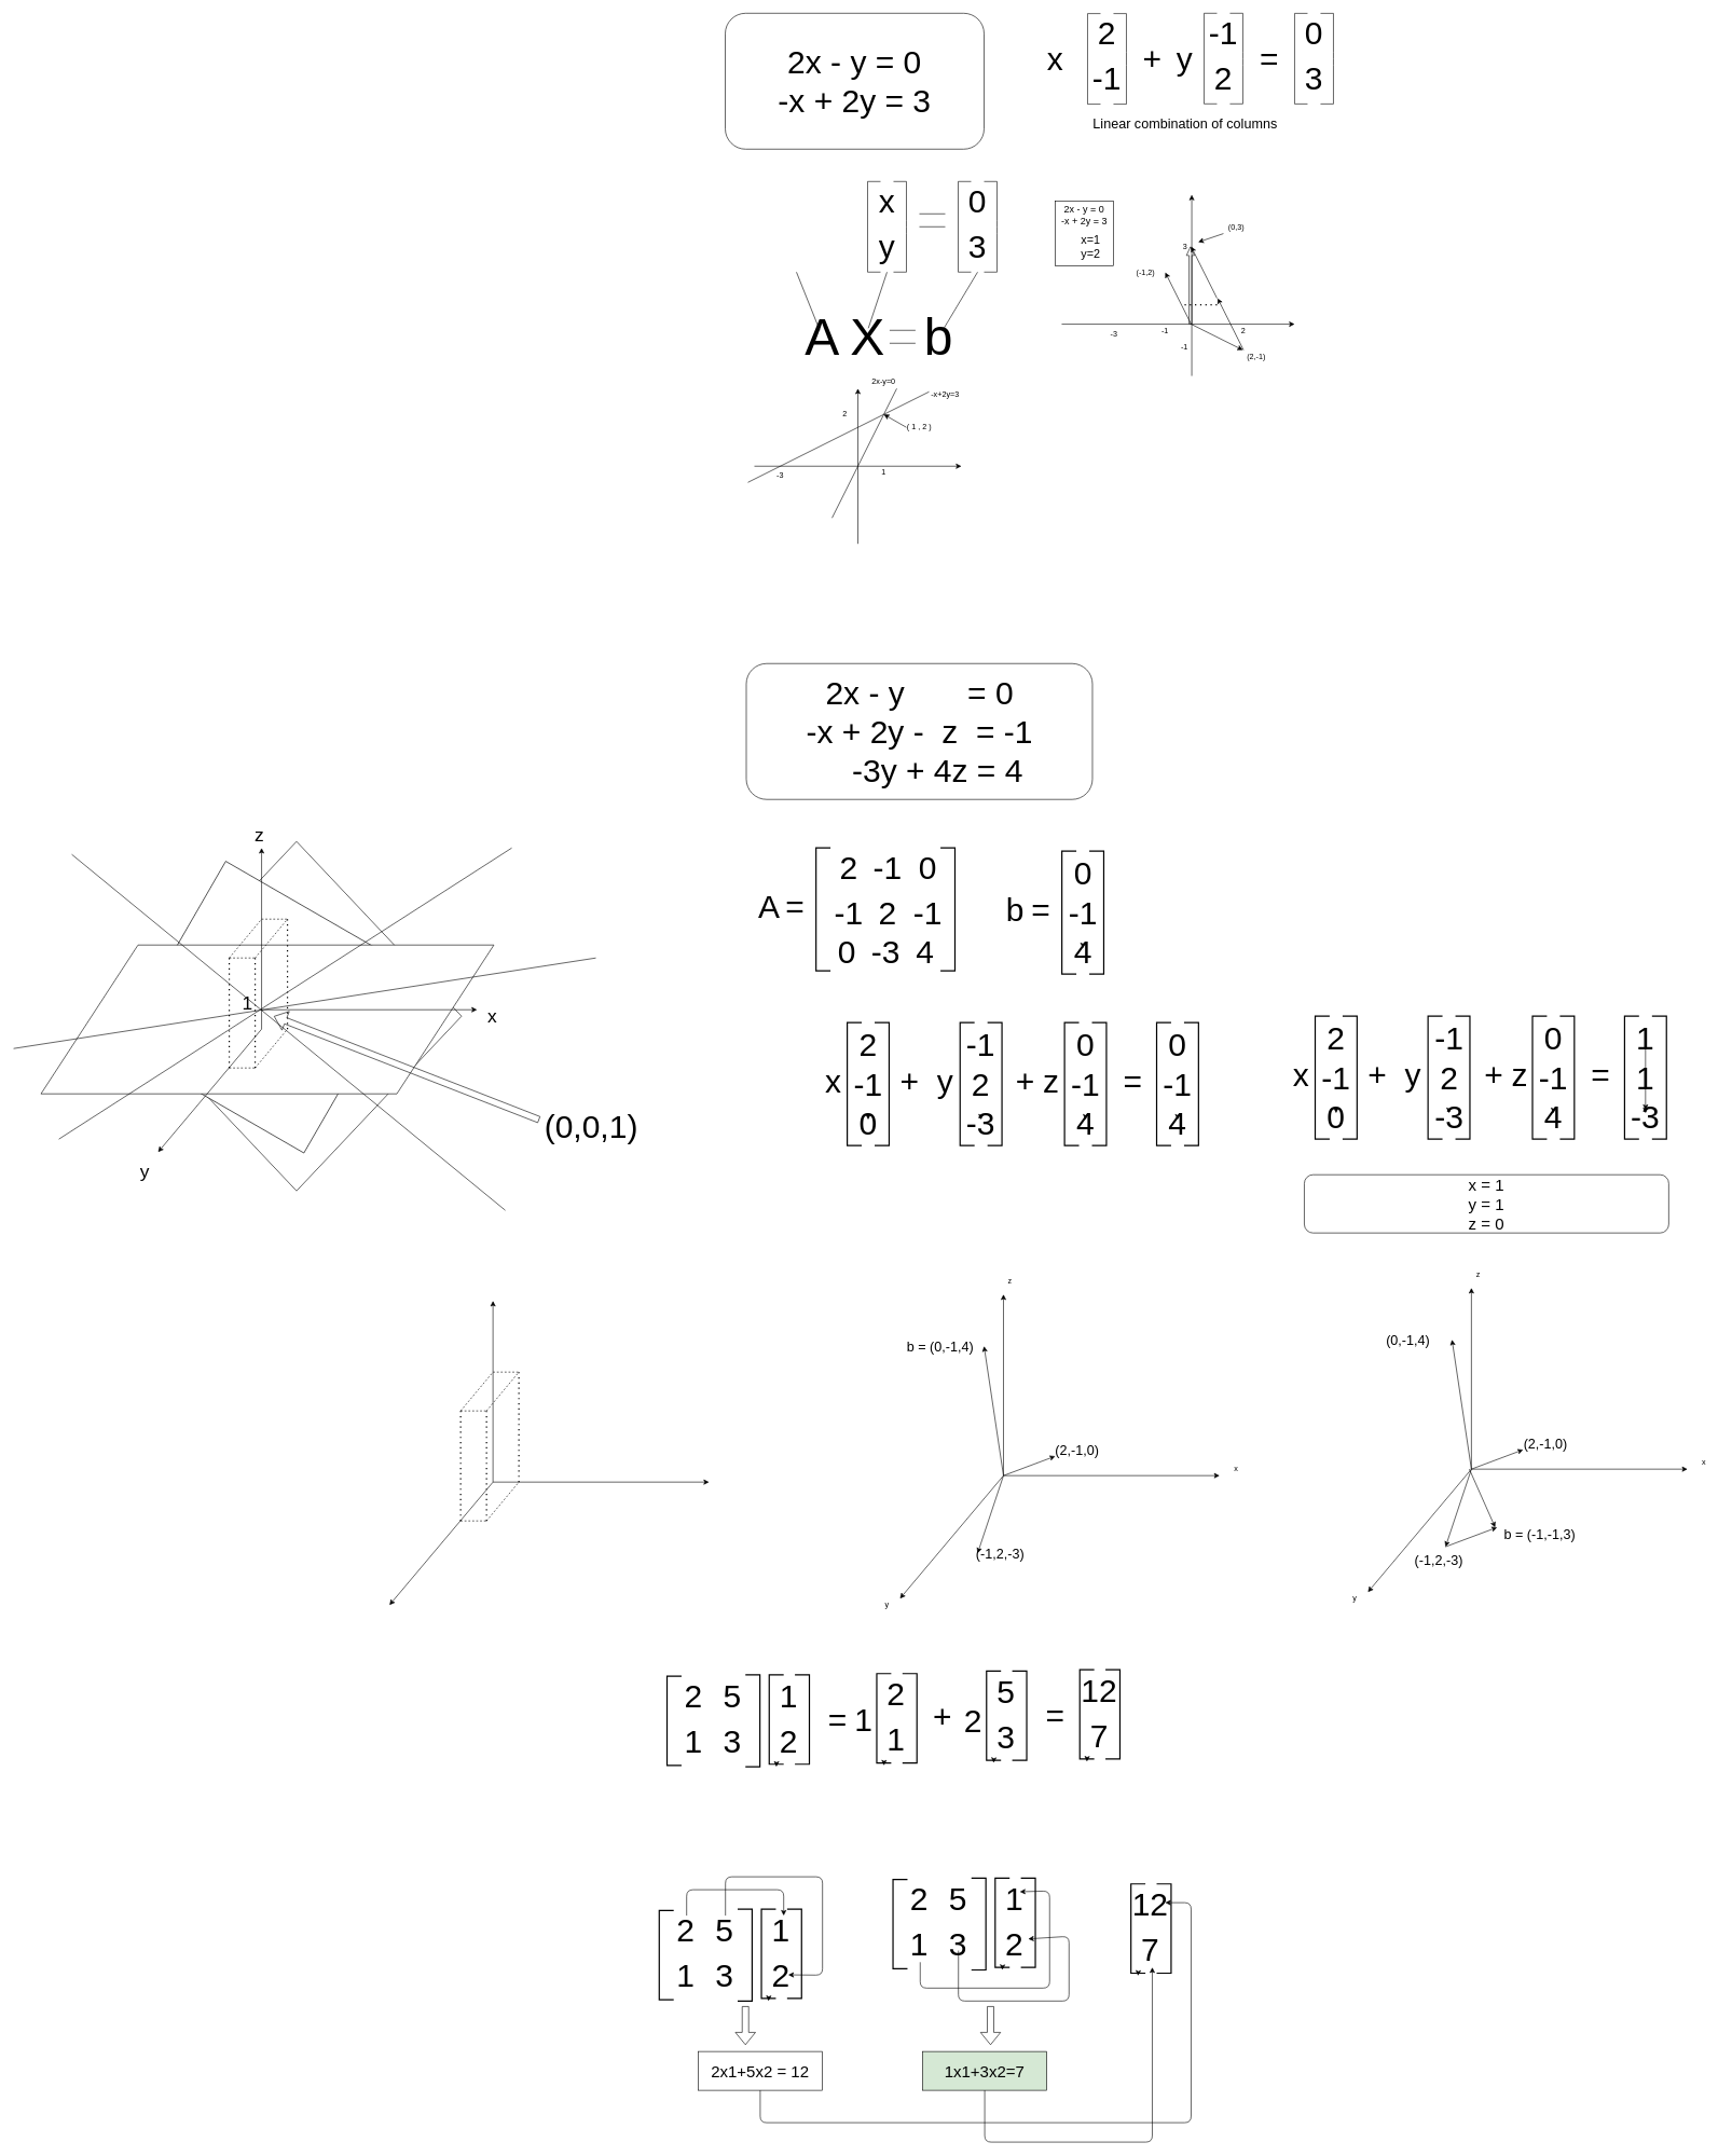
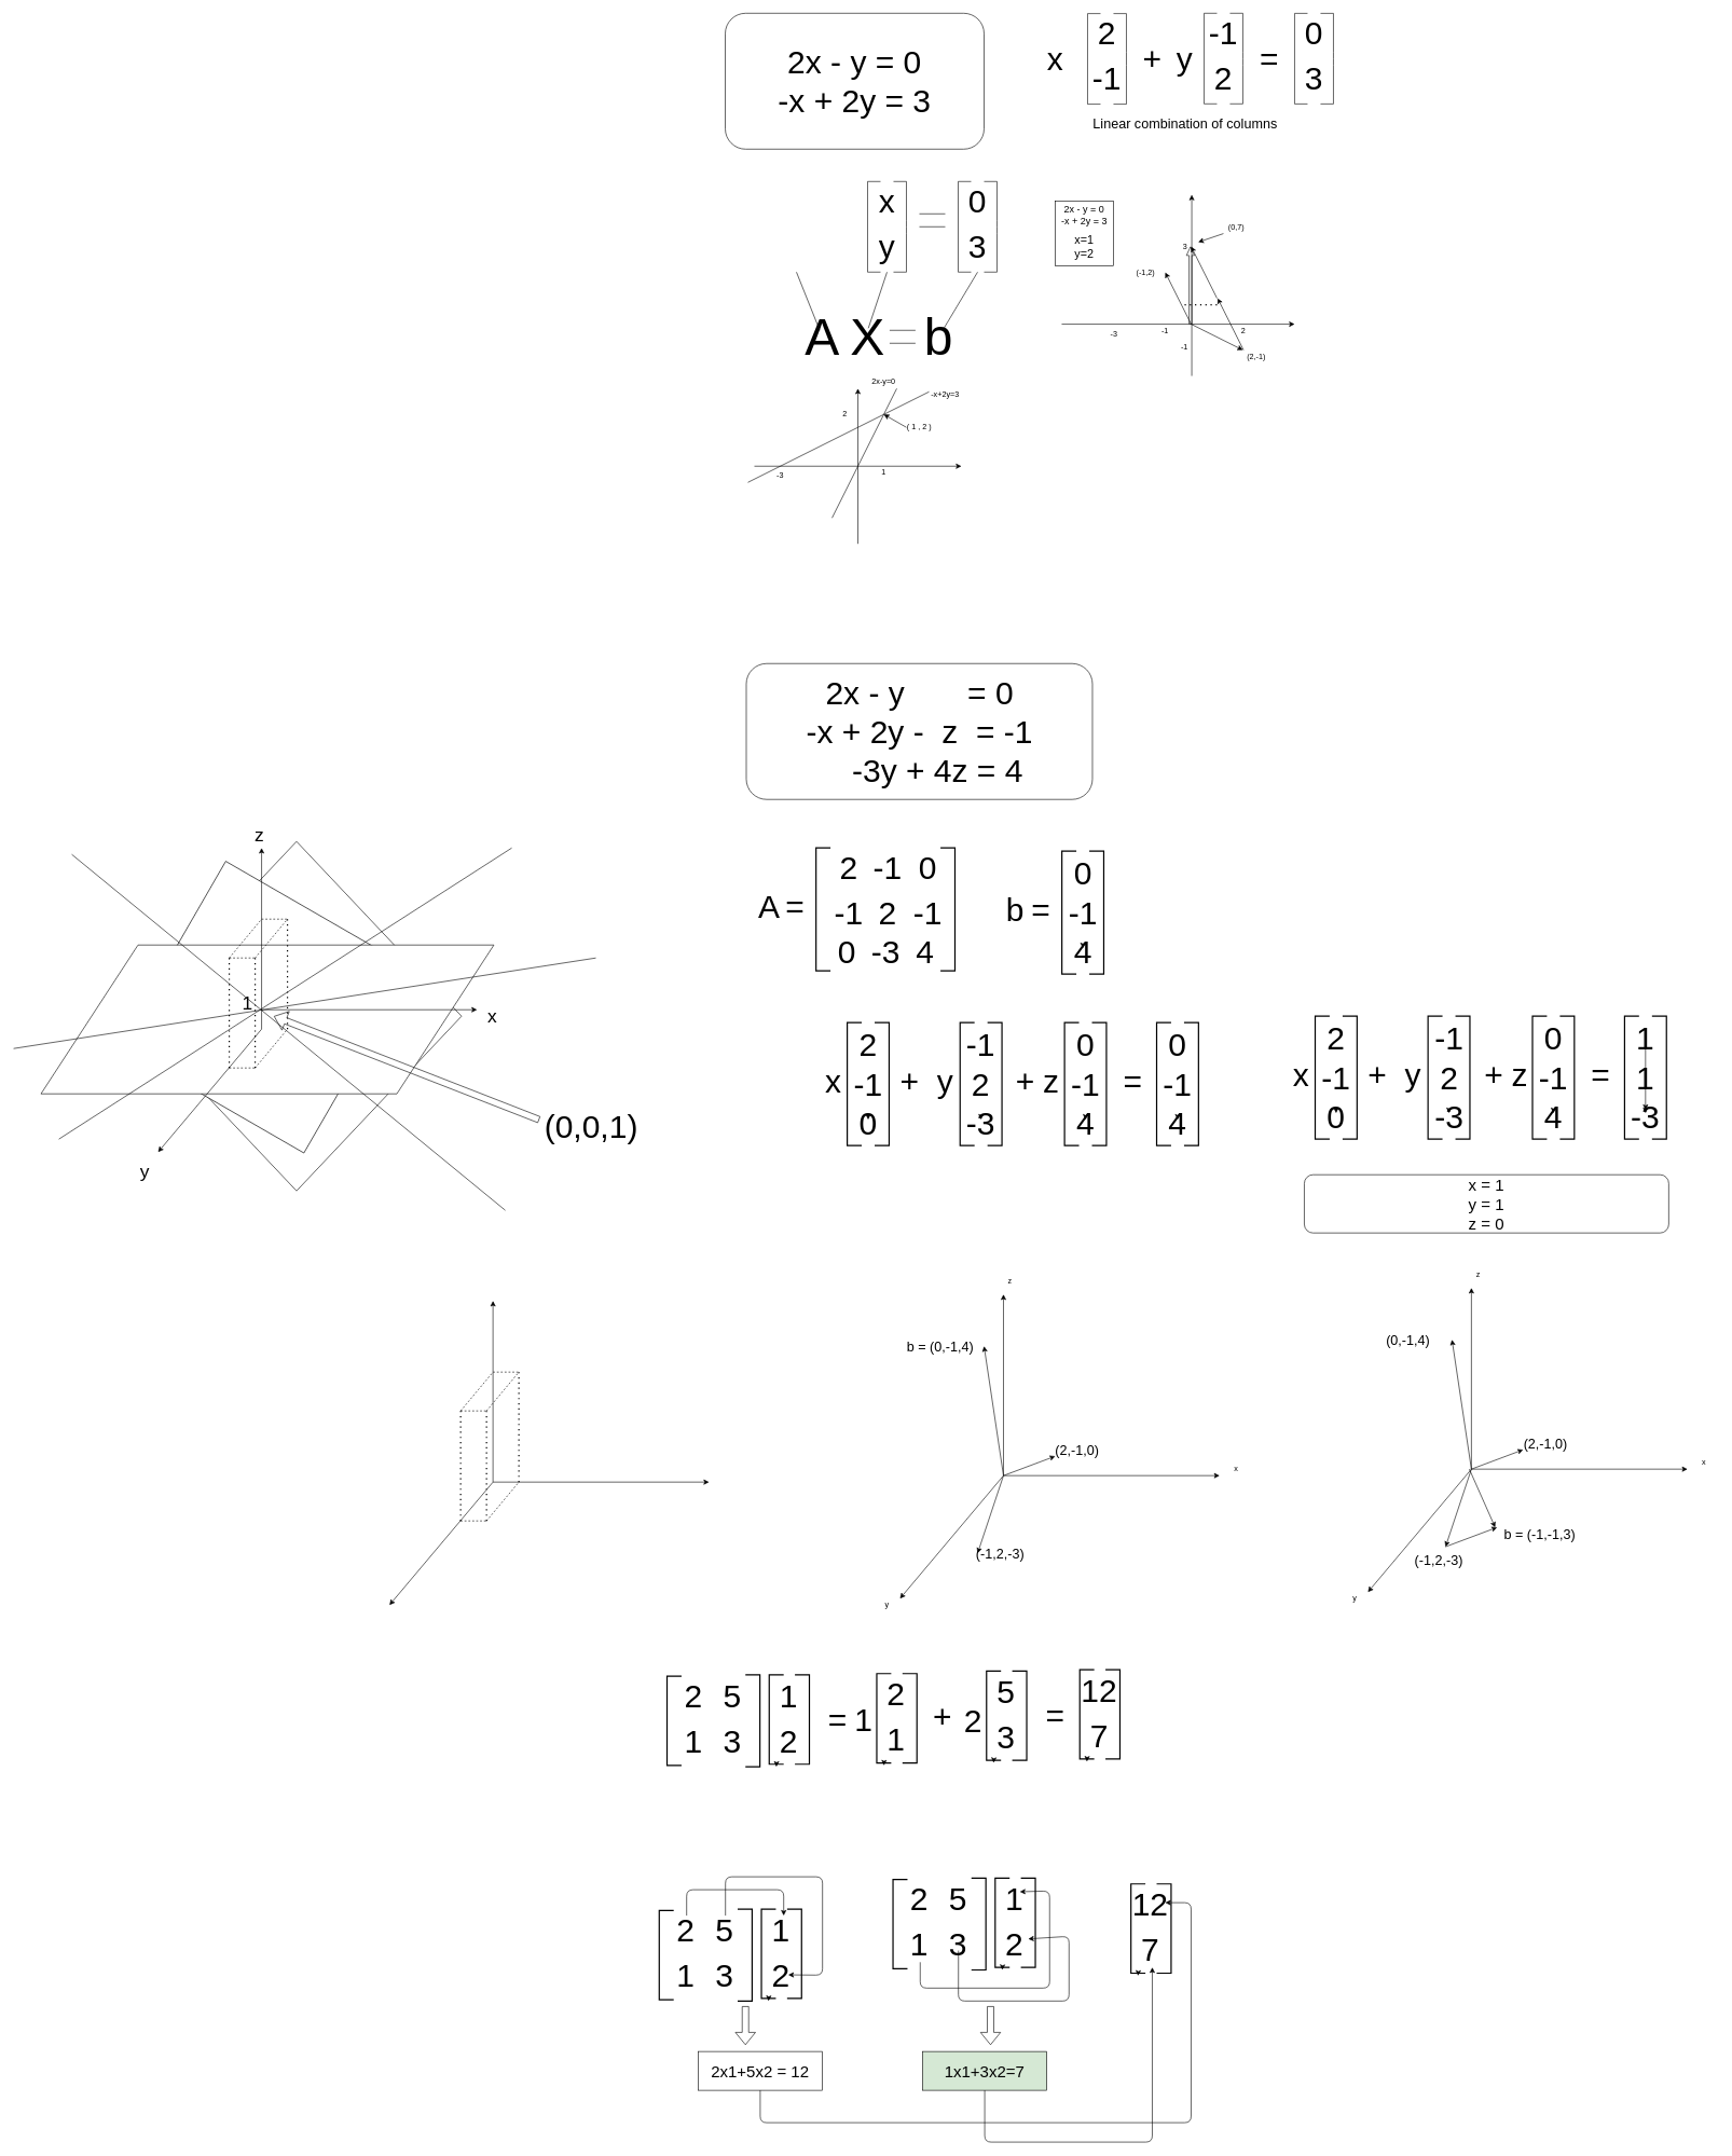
- <mxCell id="106" value="(0,3)" style="text;html=1;strokeColor=none;fillColor=none;align=center;verticalAlign=middle;whiteSpace=wrap;rounded=0;" vertex="1" parent="1"><mxGeometry x="1890" y="340.5" width="40" height="20" as="geometry" /></mxCell>
+ <mxCell id="106" value="(0,7)" style="text;html=1;strokeColor=none;fillColor=none;align=center;verticalAlign=middle;whiteSpace=wrap;rounded=0;" vertex="1" parent="1"><mxGeometry x="1890" y="340.5" width="40" height="20" as="geometry" /></mxCell>
- <mxCell id="98" value="&lt;font style=&quot;font-size: 18px&quot;&gt;x=1&lt;br&gt;y=2&lt;/font&gt;" style="text;html=1;strokeColor=none;fillColor=none;align=center;verticalAlign=middle;whiteSpace=wrap;rounded=0;" vertex="1" parent="1"><mxGeometry x="1655" y="360.5" width="60" height="40" as="geometry" /></mxCell>
+ <mxCell id="98" value="&lt;font style=&quot;font-size: 18px&quot;&gt;x=1&lt;br&gt;y=2&lt;/font&gt;" style="text;html=1;strokeColor=none;fillColor=none;align=center;verticalAlign=middle;whiteSpace=wrap;rounded=0;" vertex="1" parent="1"><mxGeometry x="1645" y="360.5" width="60" height="40" as="geometry" /></mxCell>
